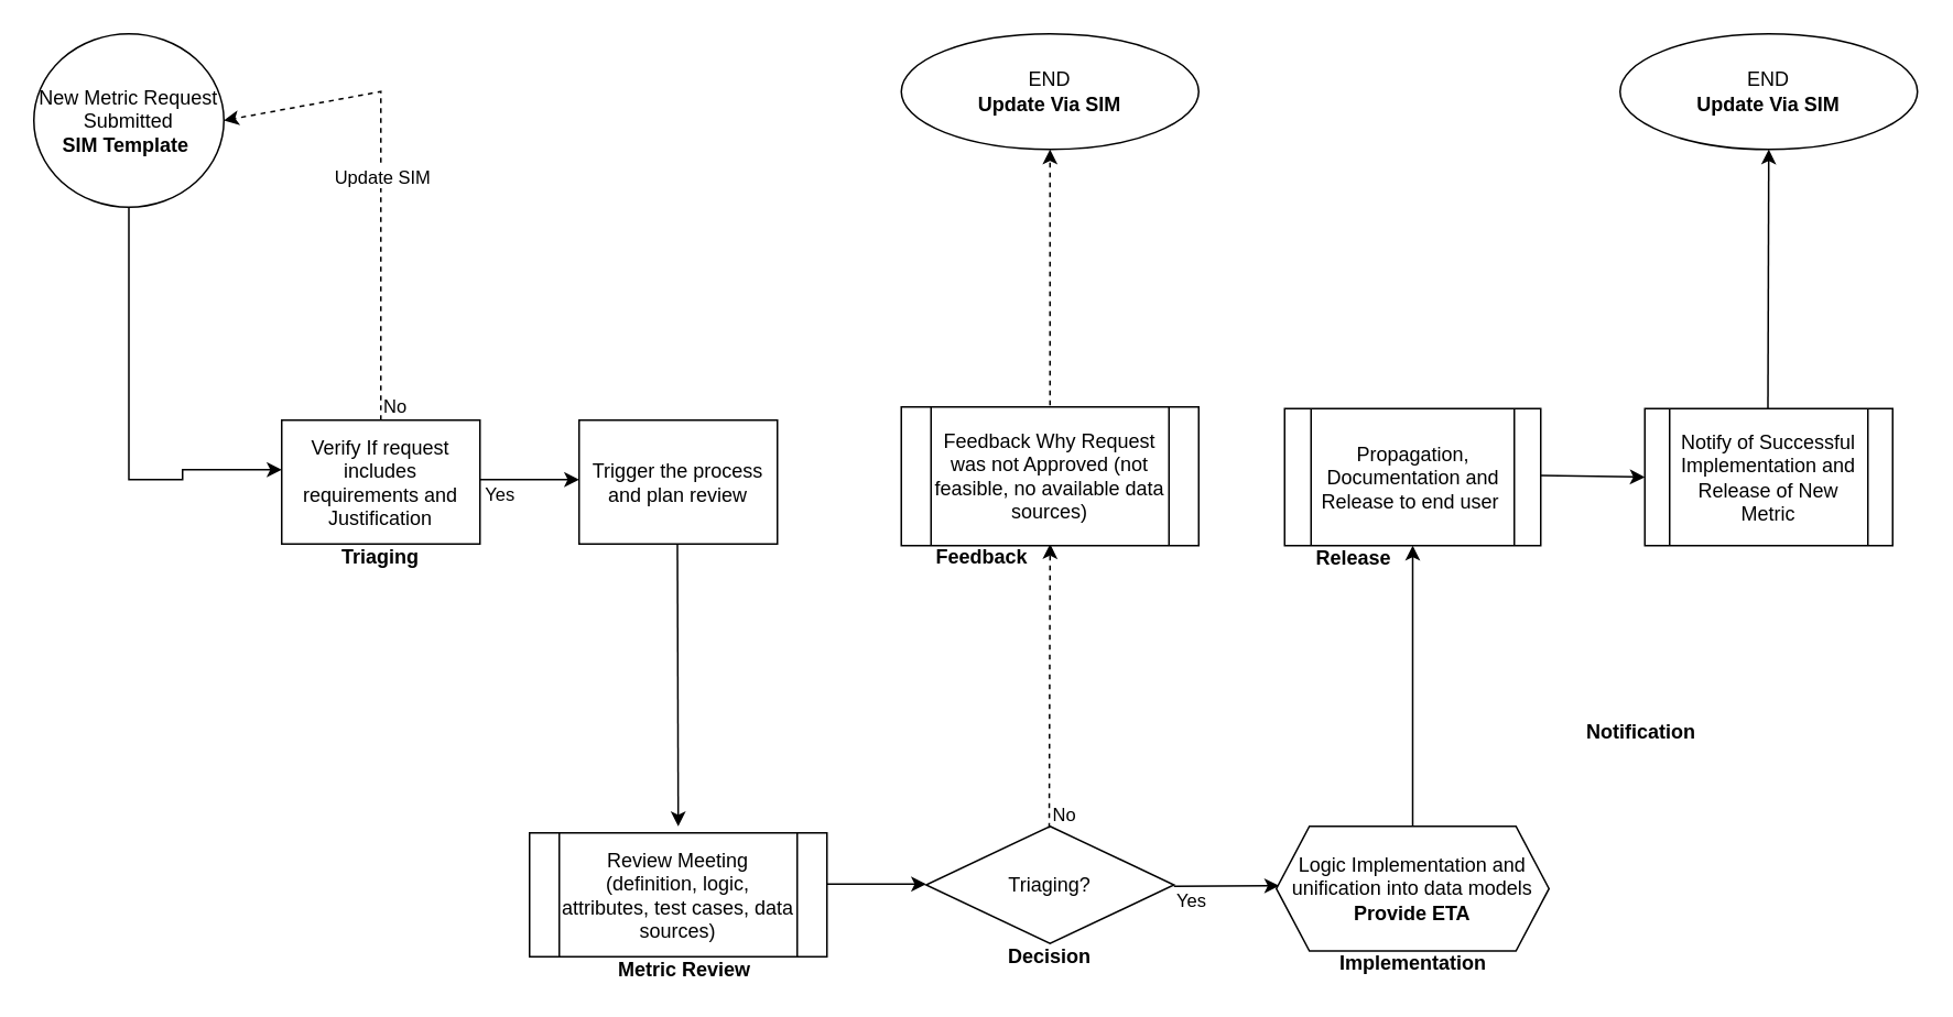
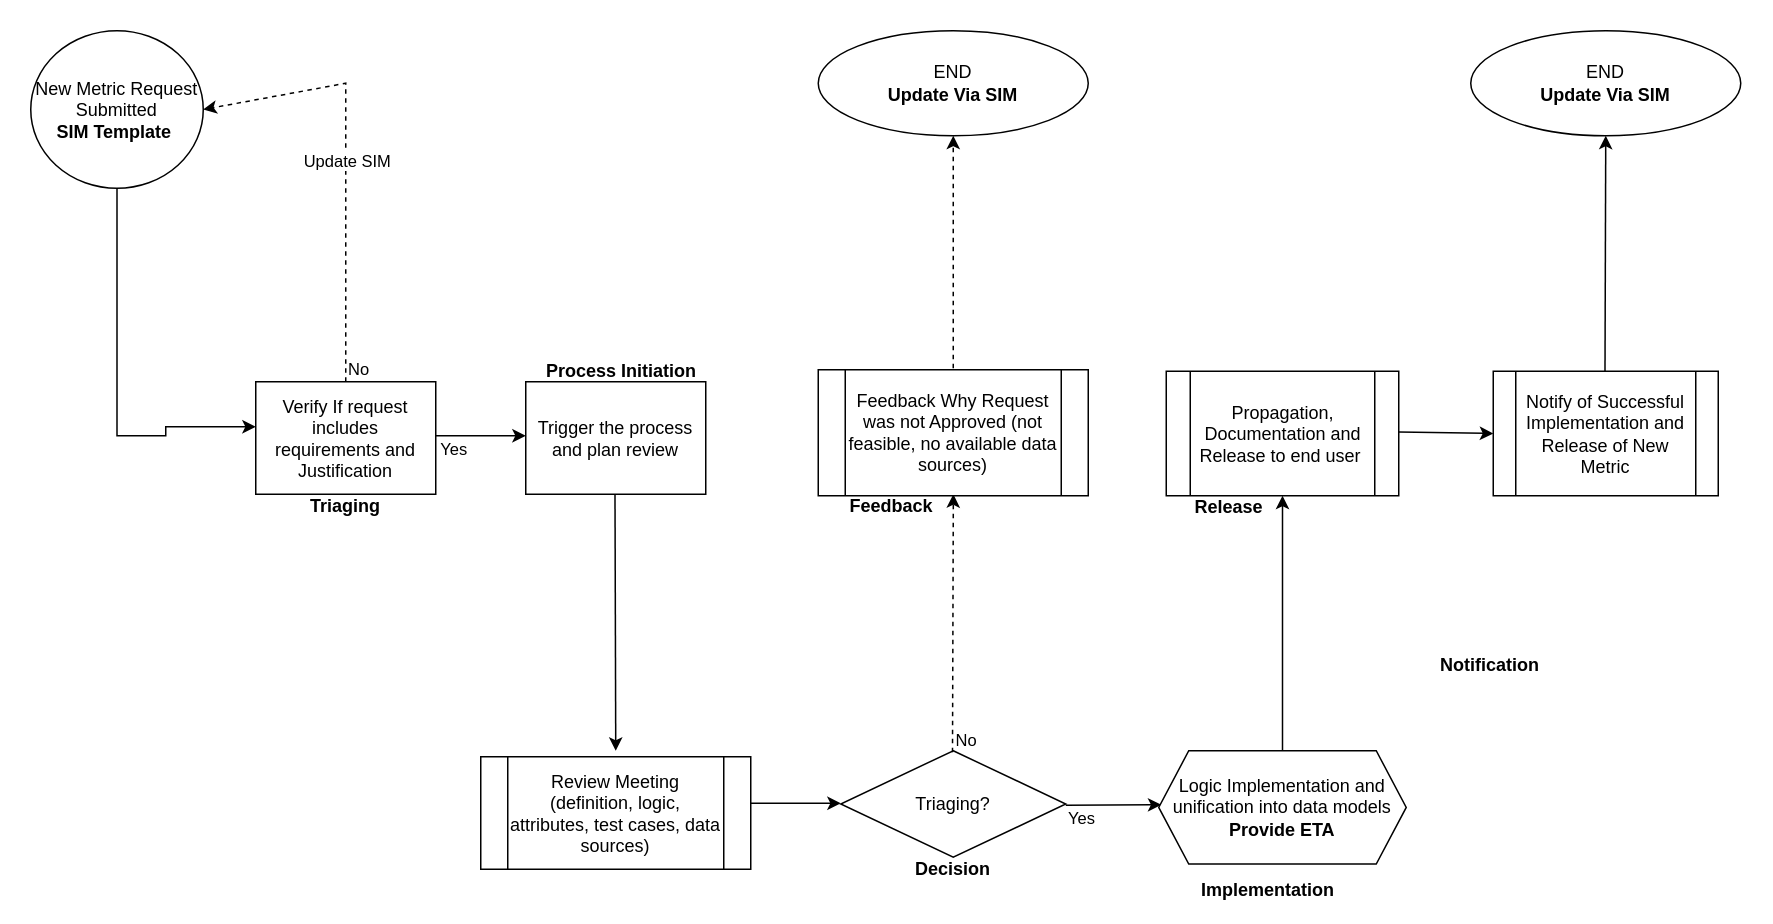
+ <mxCell id="13" value="Process Initiation" style="text;html=1;strokeColor=none;fillColor=none;align=center;verticalAlign=middle;whiteSpace=wrap;rounded=0;fontStyle=1" vertex="1" parent="1"><mxGeometry x="350" y="239" width="127.5" height="15" as="geometry" /></mxCell>
- <mxCell id="27" value="Implementation" style="text;html=1;strokeColor=none;fillColor=none;align=center;verticalAlign=middle;whiteSpace=wrap;rounded=0;fontStyle=1" vertex="1" parent="1"><mxGeometry x="790.75" y="575.5" width="127.5" height="15" as="geometry" /></mxCell>
+ <mxCell id="27" value="Implementation" style="text;html=1;strokeColor=none;fillColor=none;align=center;verticalAlign=middle;whiteSpace=wrap;rounded=0;fontStyle=1" vertex="1" parent="1"><mxGeometry x="780.75" y="585.5" width="127.5" height="15" as="geometry" /></mxCell>
- <mxCell id="19" value="Metric Review" style="text;html=1;strokeColor=none;fillColor=none;align=center;verticalAlign=middle;whiteSpace=wrap;rounded=0;fontStyle=1" vertex="1" parent="1"><mxGeometry x="350" y="579" width="127.5" height="15" as="geometry" /></mxCell>
